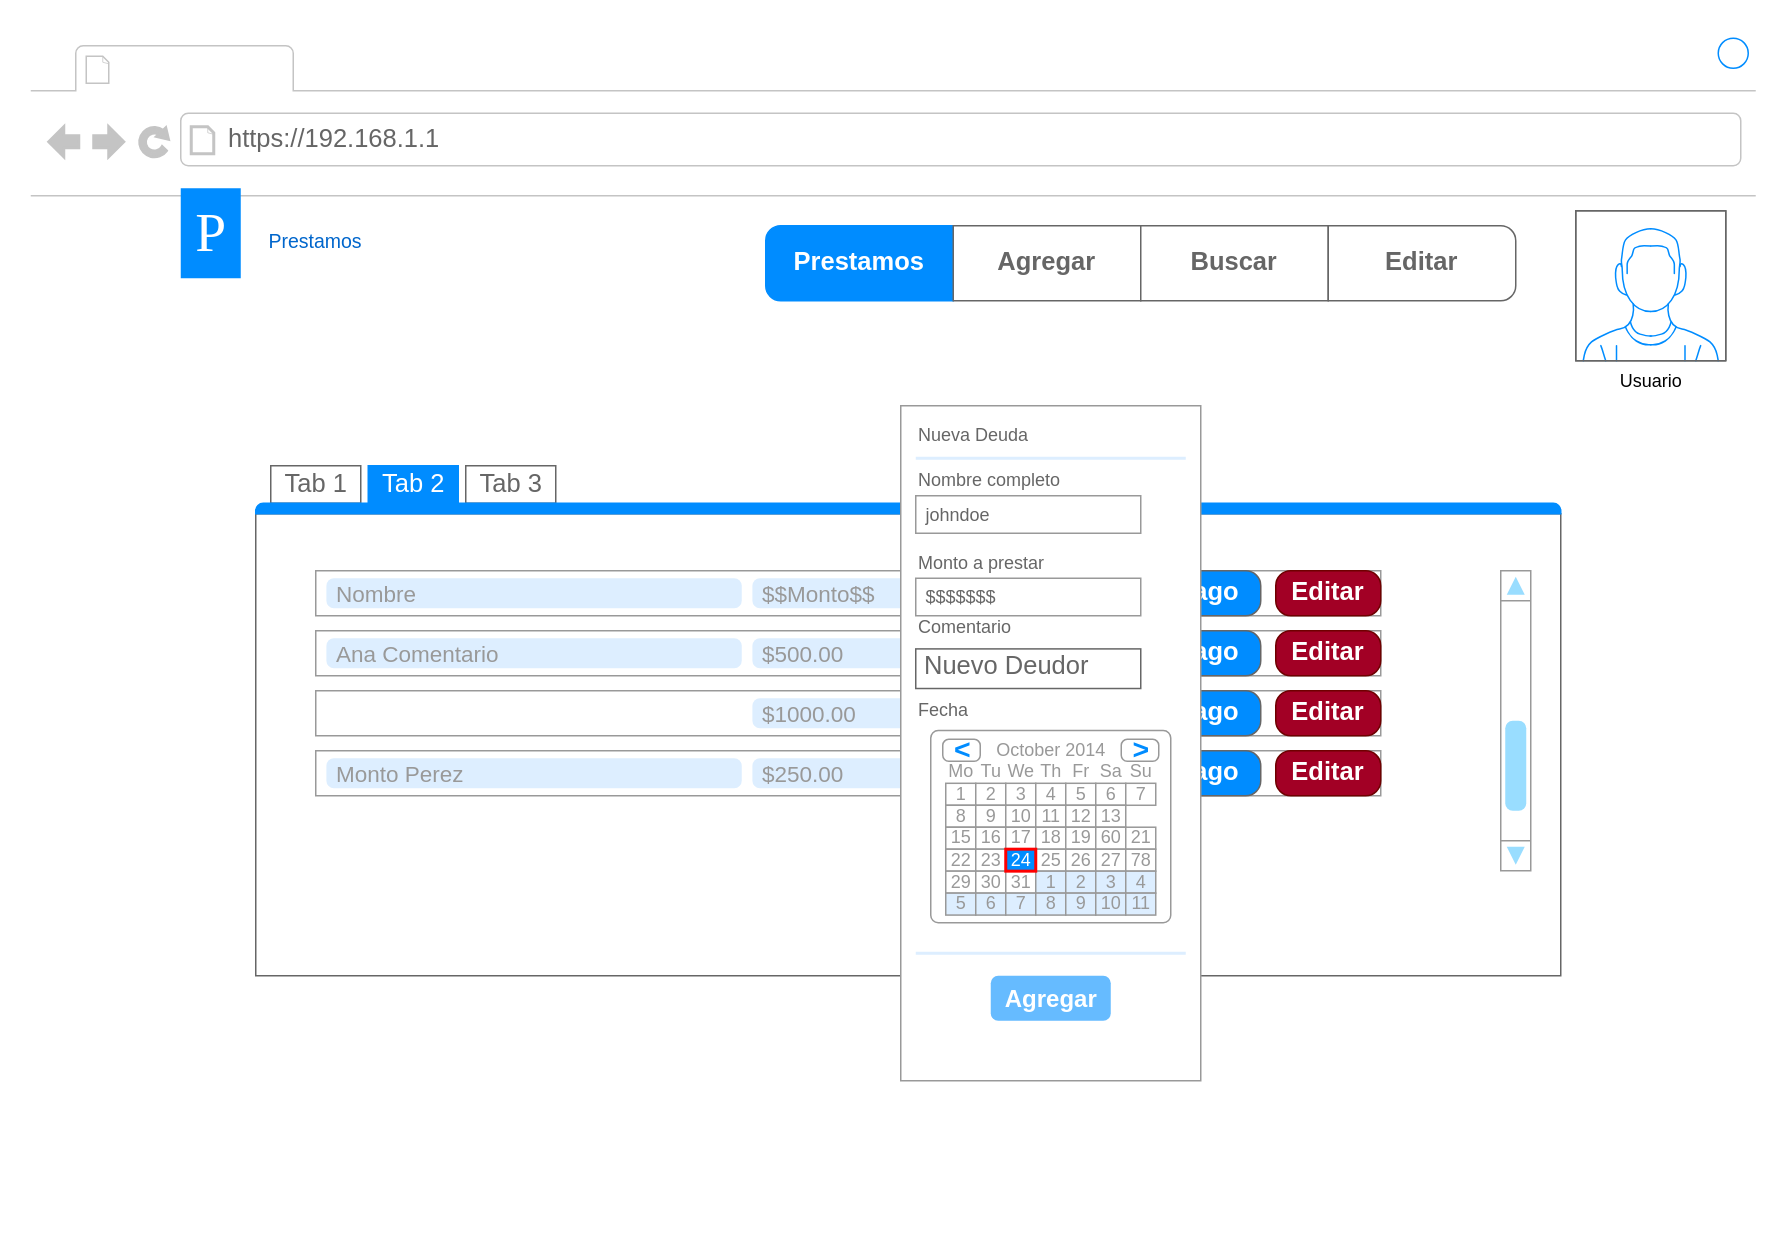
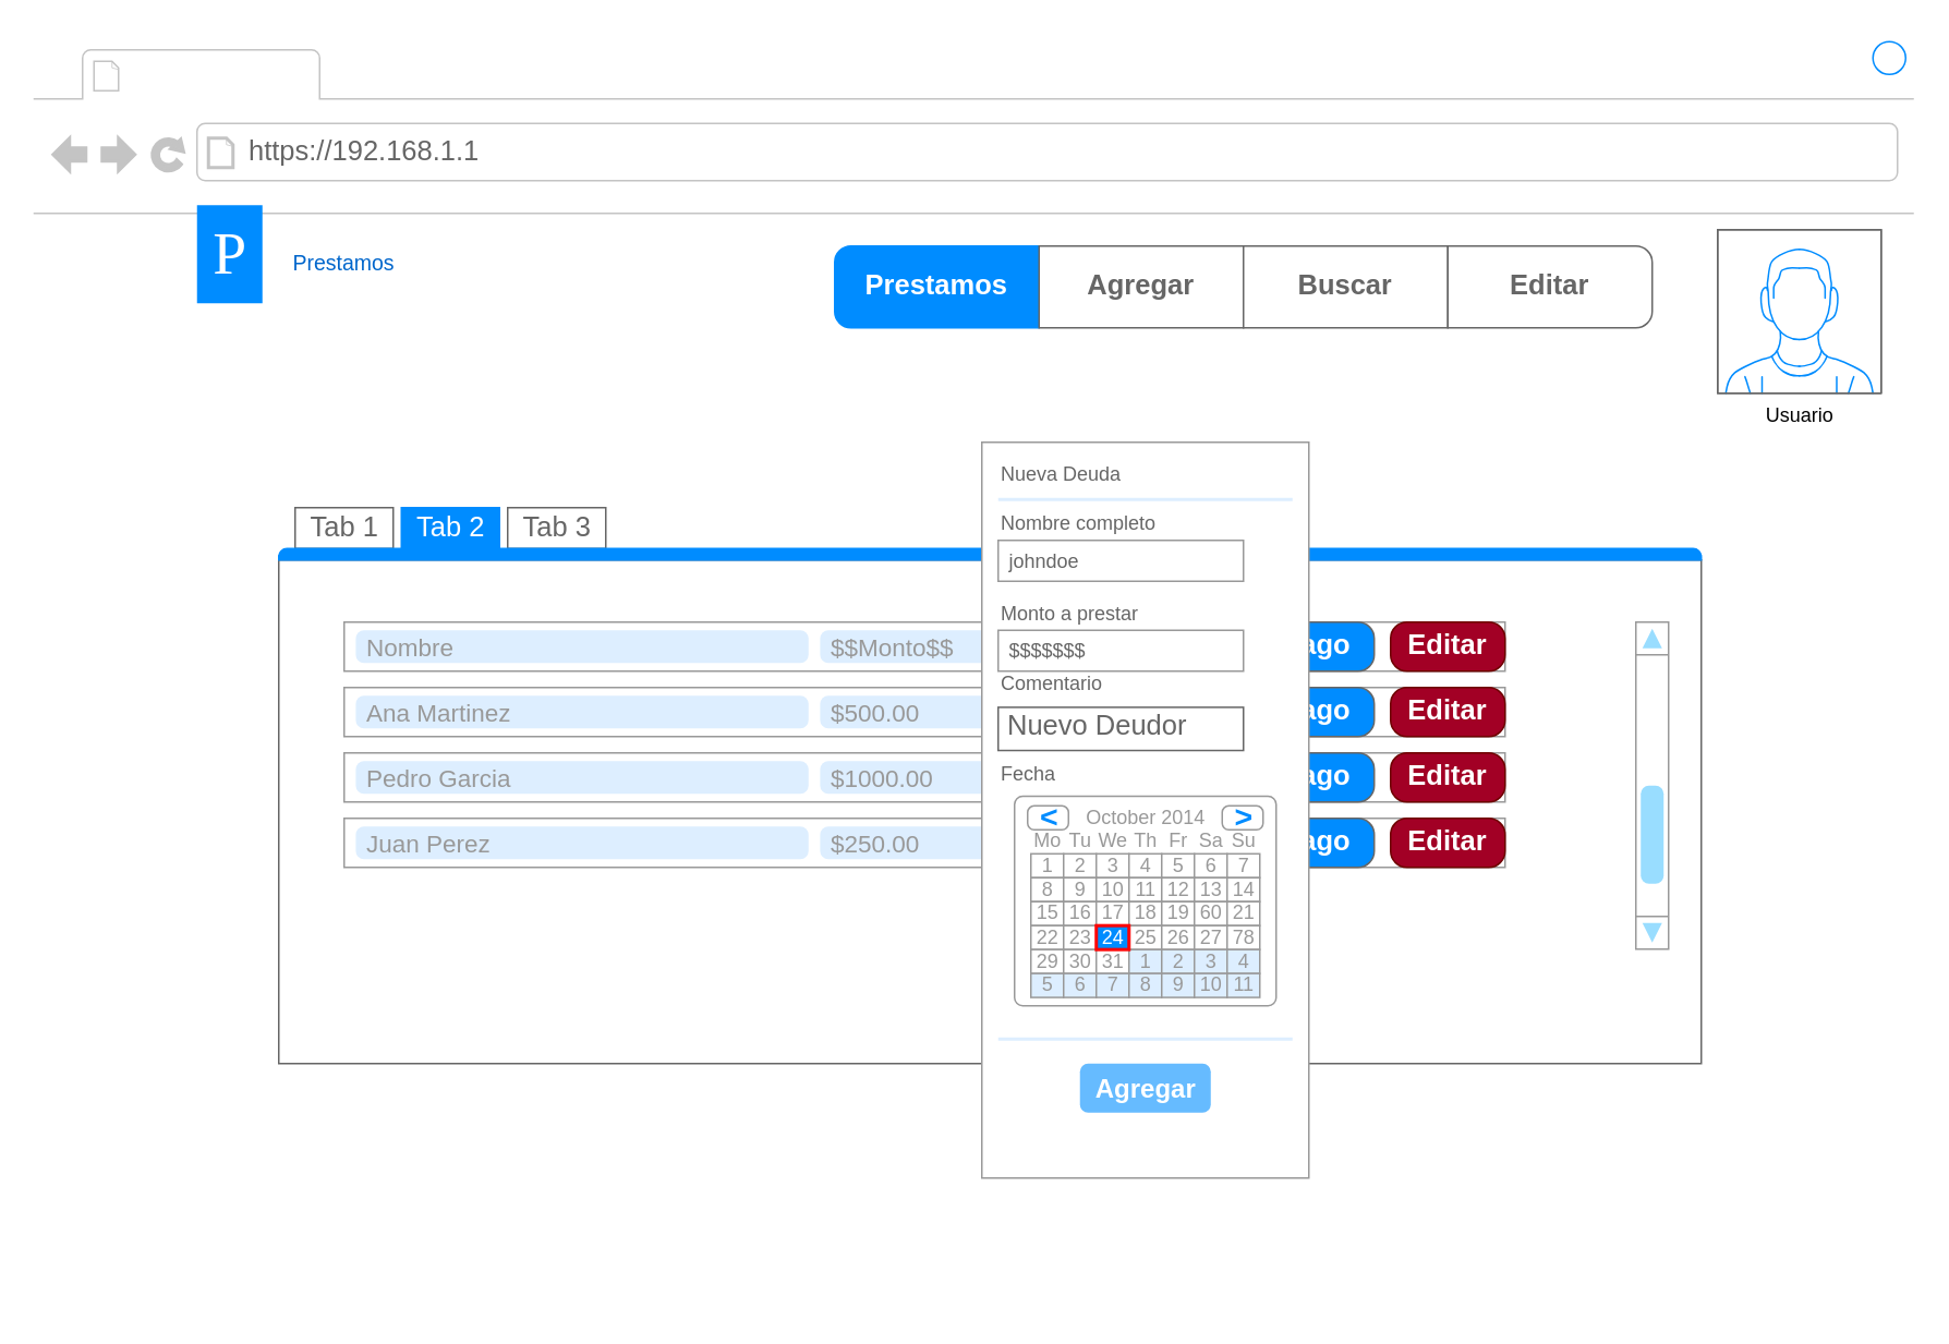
- <mxCell id="26" value="Ana Comentario" style="strokeWidth=1;shadow=0;dashed=0;align=center;html=1;shape=mxgraph.mockup.misc.rrect;rSize=5;strokeColor=none;fontSize=15;fontColor=#999999;fillColor=#ddeeff;align=left;spacingLeft=5;whiteSpace=wrap;" parent="25" vertex="1"><mxGeometry x="7.1" y="5" width="276.9" height="20" as="geometry" /></mxCell>
+ <mxCell id="26" value="Ana Martinez" style="strokeWidth=1;shadow=0;dashed=0;align=center;html=1;shape=mxgraph.mockup.misc.rrect;rSize=5;strokeColor=none;fontSize=15;fontColor=#999999;fillColor=#ddeeff;align=left;spacingLeft=5;whiteSpace=wrap;" parent="25" vertex="1"><mxGeometry x="7.1" y="5" width="276.9" height="20" as="geometry" /></mxCell>
+ <mxCell id="33" value="Pedro Garcia" style="strokeWidth=1;shadow=0;dashed=0;align=center;html=1;shape=mxgraph.mockup.misc.rrect;rSize=5;strokeColor=none;fontSize=15;fontColor=#999999;fillColor=#ddeeff;align=left;spacingLeft=5;whiteSpace=wrap;" parent="32" vertex="1"><mxGeometry x="7.1" y="5" width="276.9" height="20" as="geometry" /></mxCell>
- <mxCell id="40" value="Monto Perez&lt;span style=&quot;white-space: pre;&quot;&gt;&#09;&lt;/span&gt;" style="strokeWidth=1;shadow=0;dashed=0;align=center;html=1;shape=mxgraph.mockup.misc.rrect;rSize=5;strokeColor=none;fontSize=15;fontColor=#999999;fillColor=#ddeeff;align=left;spacingLeft=5;whiteSpace=wrap;" parent="39" vertex="1"><mxGeometry x="7.1" y="5" width="276.9" height="20" as="geometry" /></mxCell>
+ <mxCell id="40" value="Juan Perez&lt;span style=&quot;white-space: pre;&quot;&gt;&#09;&lt;/span&gt;" style="strokeWidth=1;shadow=0;dashed=0;align=center;html=1;shape=mxgraph.mockup.misc.rrect;rSize=5;strokeColor=none;fontSize=15;fontColor=#999999;fillColor=#ddeeff;align=left;spacingLeft=5;whiteSpace=wrap;" parent="39" vertex="1"><mxGeometry x="7.1" y="5" width="276.9" height="20" as="geometry" /></mxCell>
+ <mxCell id="82" value="14" style="strokeWidth=1;shadow=0;dashed=0;align=center;html=1;shape=mxgraph.mockup.forms.rrect;rSize=0;strokeColor=#999999;fontColor=#999999;" parent="58" vertex="1"><mxGeometry x="130" y="49.786" width="20" height="14.643" as="geometry" /></mxCell>
